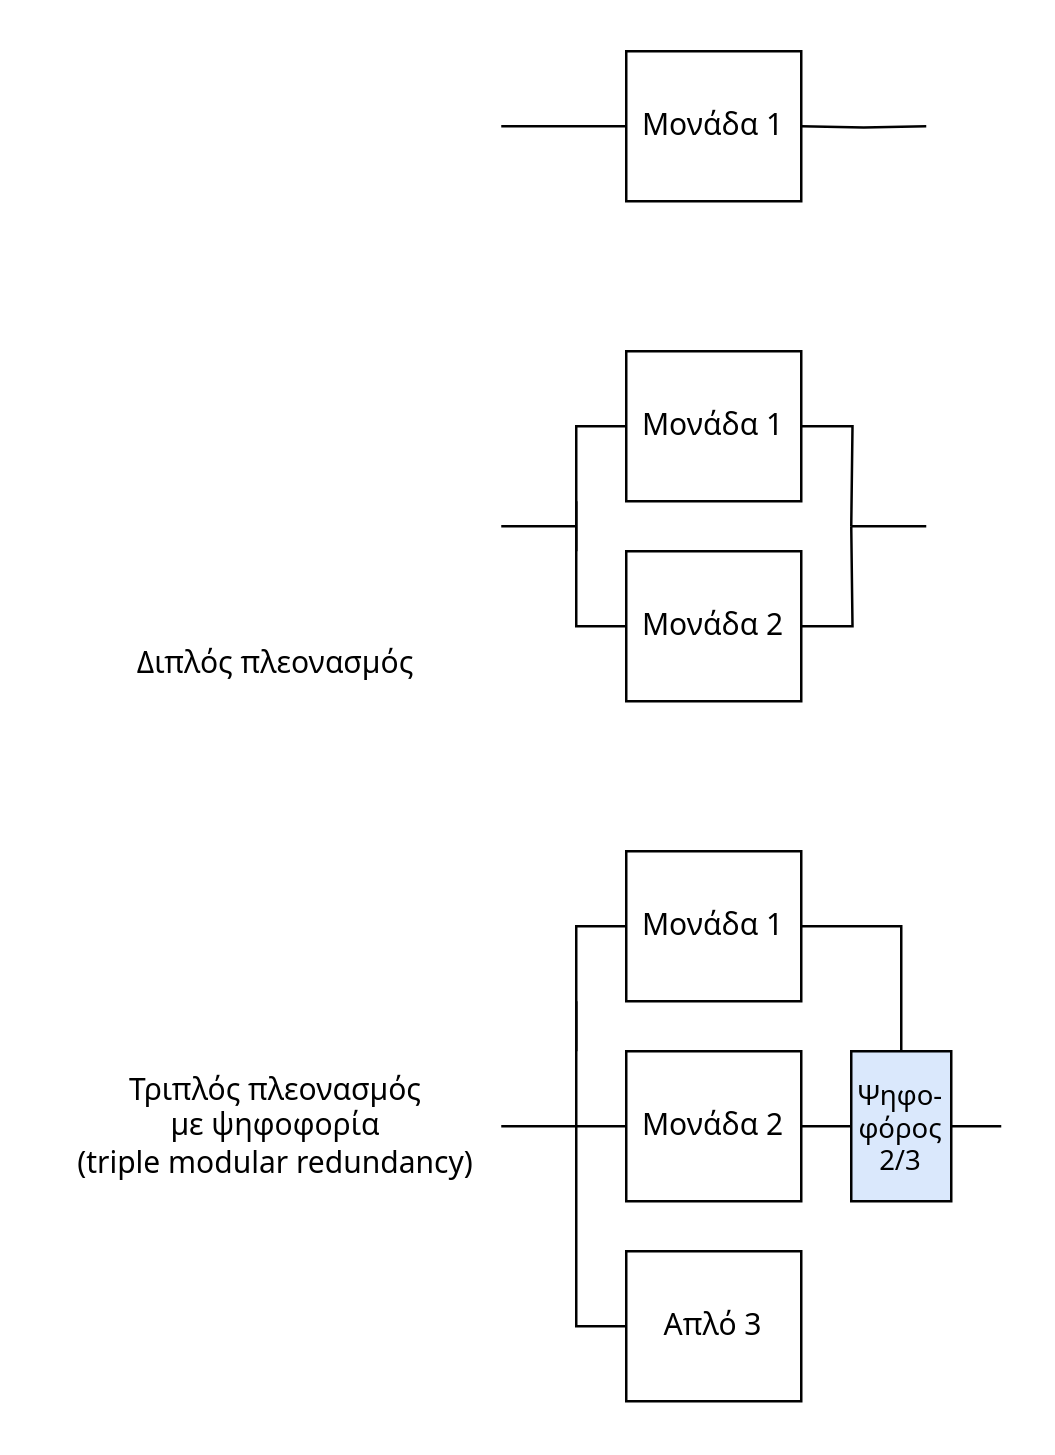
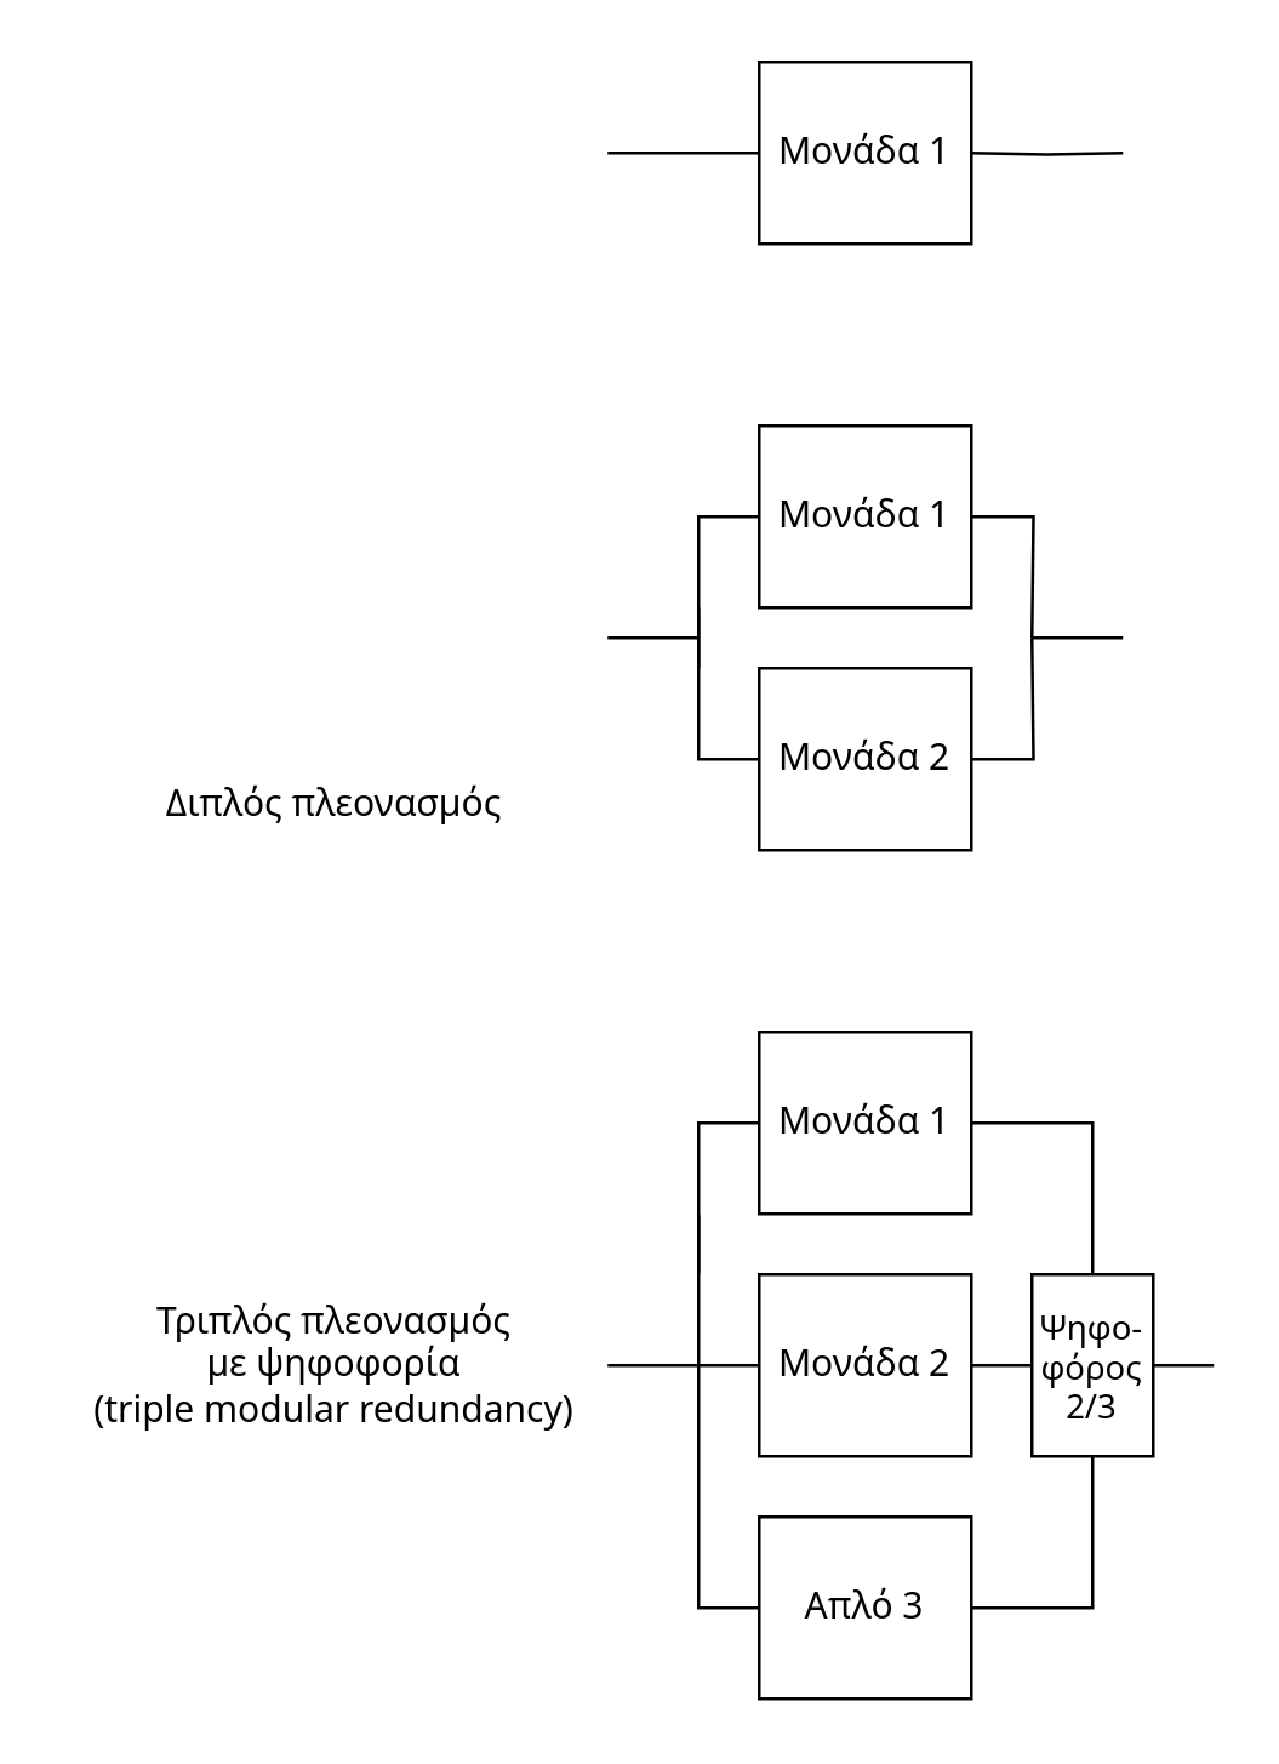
- <mxCell id="24" value="&lt;div style=&quot;font-size: 11px;&quot;&gt;Ψηφο-φόρος&lt;/div&gt;&lt;div style=&quot;font-size: 11px;&quot;&gt;2/3&lt;br style=&quot;font-size: 11px;&quot;&gt;&lt;/div&gt;" style="rounded=0;whiteSpace=wrap;html=1;fontFamily=Noto Sans;fontSource=https%3A%2F%2Ffonts.googleapis.com%2Fcss%3Ffamily%3DNoto%2BSans;fontSize=11;fillColor=#dae8fc;" vertex="1" parent="1"><mxGeometry x="340" y="420" width="40" height="60" as="geometry" /></mxCell>
+ <mxCell id="24" value="&lt;div style=&quot;font-size: 11px;&quot;&gt;Ψηφο-φόρος&lt;/div&gt;&lt;div style=&quot;font-size: 11px;&quot;&gt;2/3&lt;br style=&quot;font-size: 11px;&quot;&gt;&lt;/div&gt;" style="rounded=0;whiteSpace=wrap;html=1;fontFamily=Noto Sans;fontSource=https%3A%2F%2Ffonts.googleapis.com%2Fcss%3Ffamily%3DNoto%2BSans;fontSize=11;" vertex="1" parent="1"><mxGeometry x="340" y="420" width="40" height="60" as="geometry" /></mxCell>
+ <mxCell id="20" style="edgeStyle=orthogonalEdgeStyle;rounded=0;orthogonalLoop=1;jettySize=auto;html=1;exitX=1;exitY=0.5;exitDx=0;exitDy=0;fontFamily=Noto Sans;fontSource=https%3A%2F%2Ffonts.googleapis.com%2Fcss%3Ffamily%3DNoto%2BSans;endArrow=none;endFill=0;entryX=0.5;entryY=1;entryDx=0;entryDy=0;" edge="1" parent="1" source="21" target="24"><mxGeometry relative="1" as="geometry"><mxPoint x="340" y="450" as="targetPoint" /></mxGeometry></mxCell>
